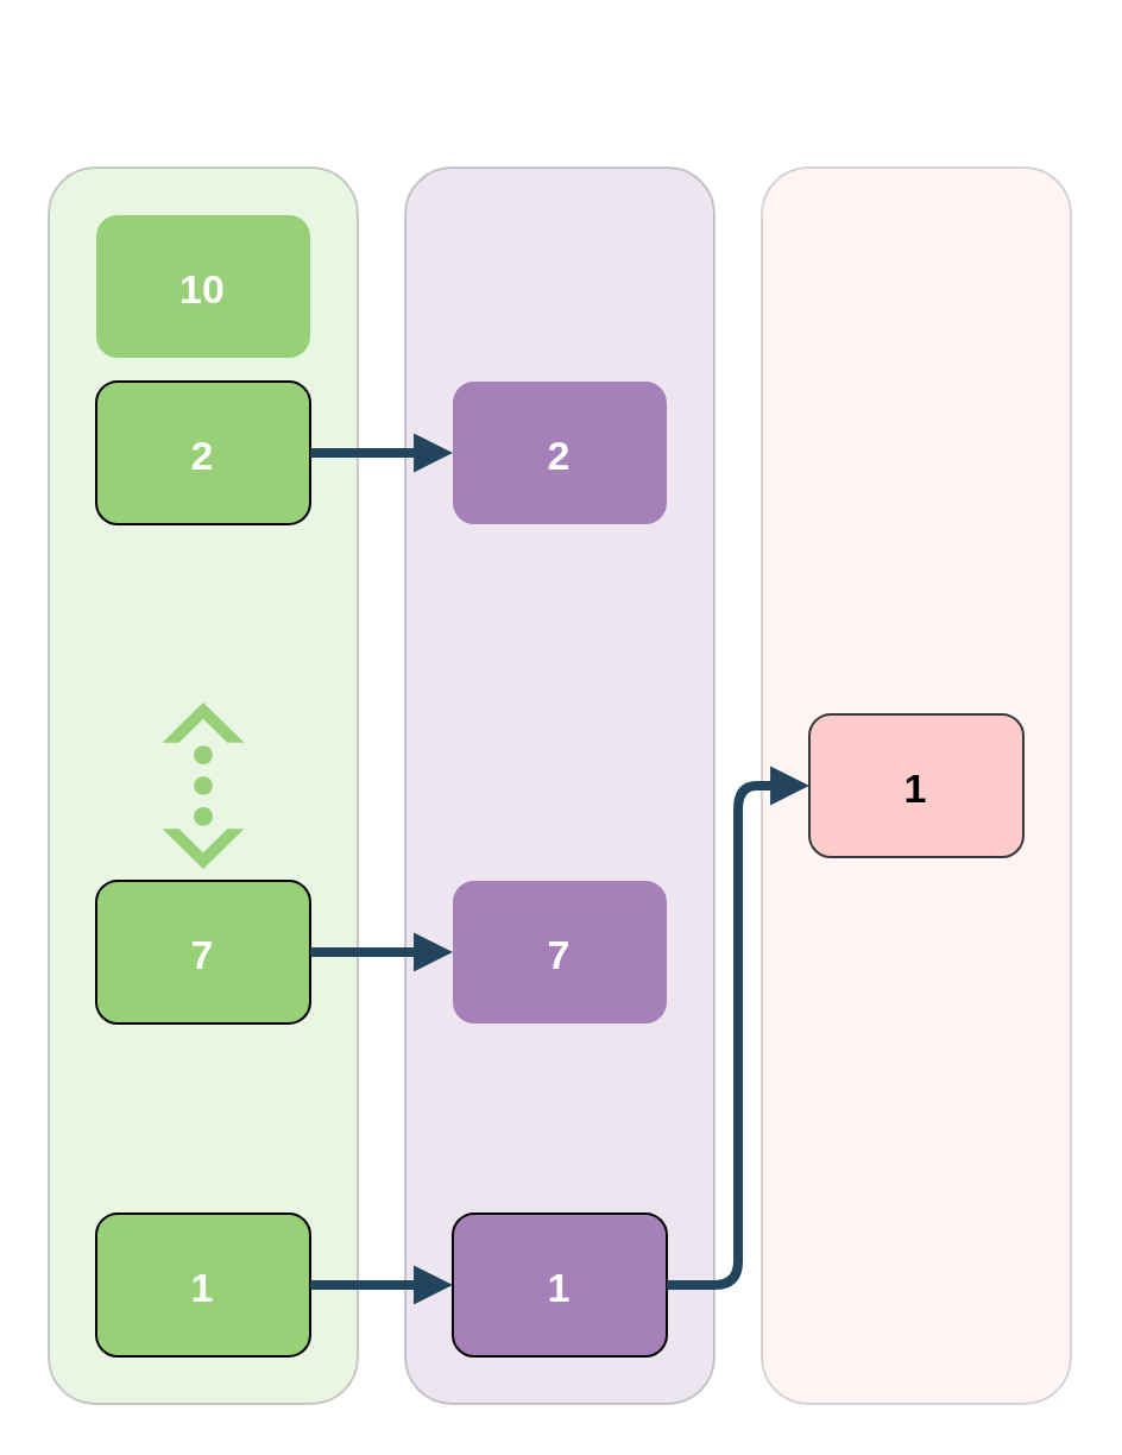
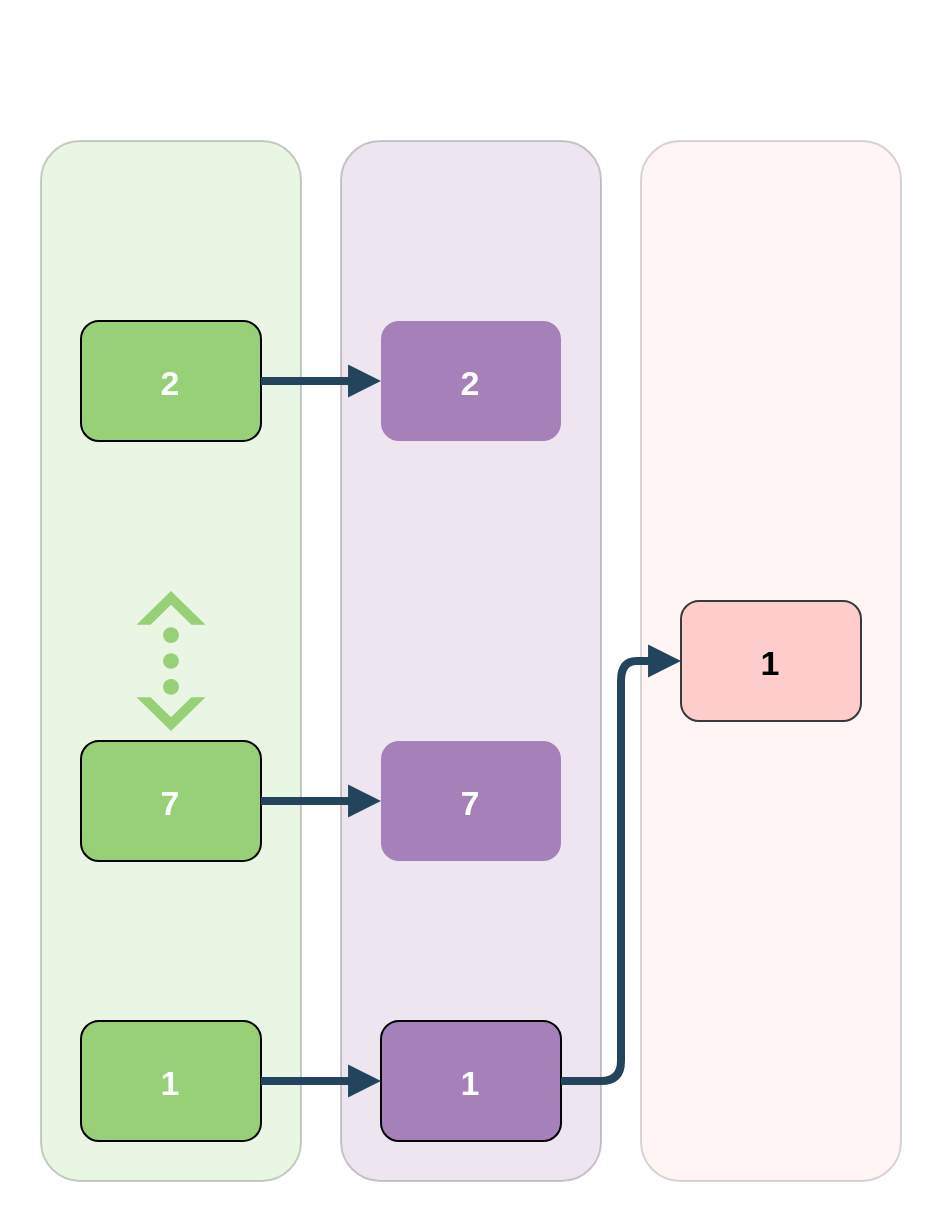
- <mxCell id="5" value="10" style="rounded=1;fillColor=#97D077;strokeColor=none;shadow=0;gradientColor=none;fontStyle=1;fontColor=#FFFFFF;fontSize=17;" vertex="1" parent="2"><mxGeometry x="20" y="70" width="90" height="60" as="geometry" /></mxCell>
